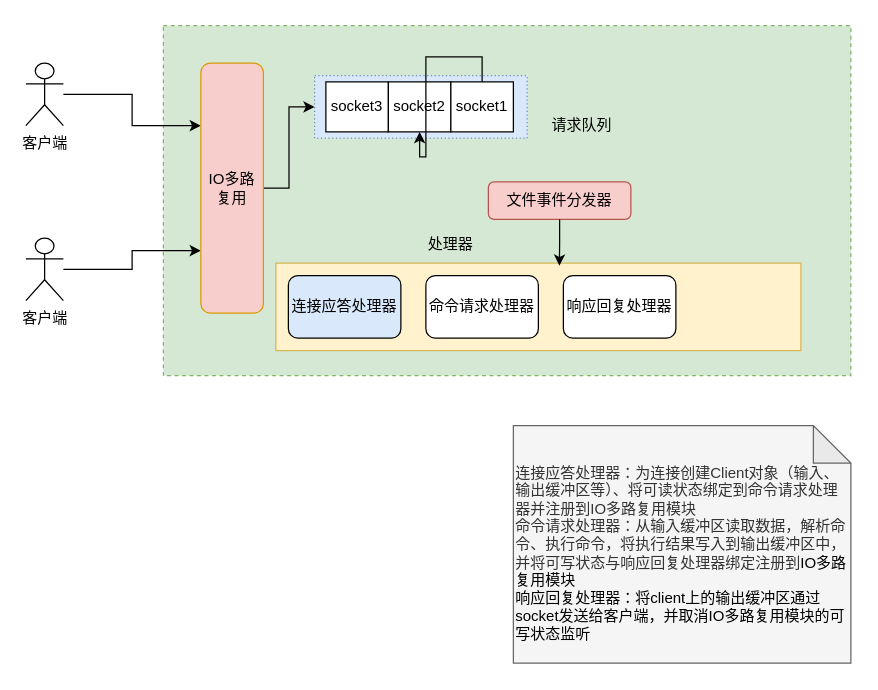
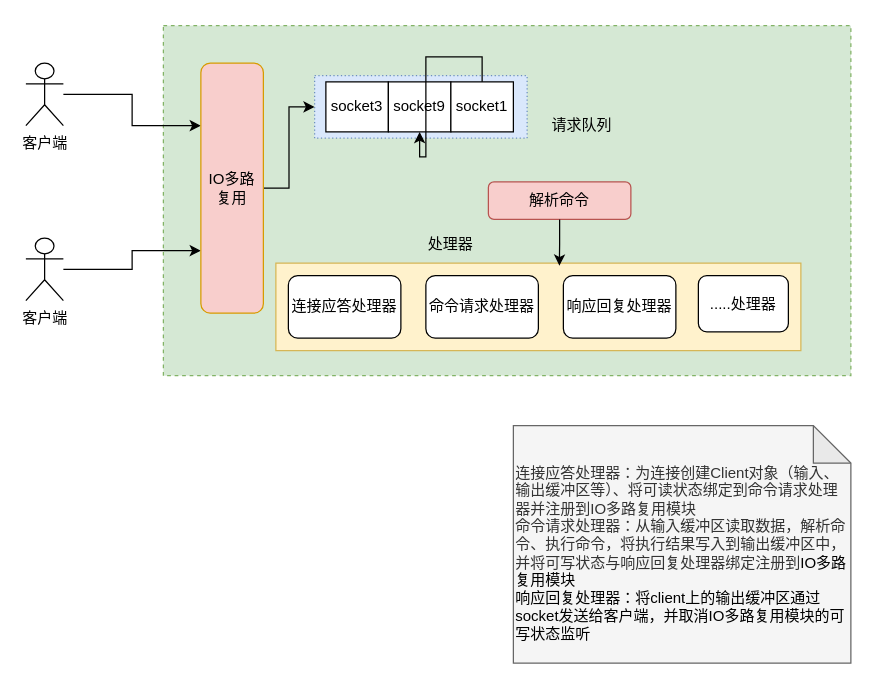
- <mxCell id="11" value="socket2" style="rounded=0;whiteSpace=wrap;html=1;" vertex="1" parent="1"><mxGeometry x="310" y="65" width="50" height="40" as="geometry" /></mxCell>
+ <mxCell id="11" value="socket9" style="rounded=0;whiteSpace=wrap;html=1;" vertex="1" parent="1"><mxGeometry x="310" y="65" width="50" height="40" as="geometry" /></mxCell>
- <mxCell id="15" value="文件事件分发器" style="rounded=1;whiteSpace=wrap;html=1;fillColor=#f8cecc;strokeColor=#b85450;" vertex="1" parent="1"><mxGeometry x="390" y="145" width="114" height="30" as="geometry" /></mxCell>
+ <mxCell id="15" value="解析命令" style="rounded=1;whiteSpace=wrap;html=1;fillColor=#f8cecc;strokeColor=#b85450;" vertex="1" parent="1"><mxGeometry x="390" y="145" width="114" height="30" as="geometry" /></mxCell>
+ <mxCell id="20" value=".....处理器" style="rounded=1;whiteSpace=wrap;html=1;" vertex="1" parent="1"><mxGeometry x="558" y="220" width="72" height="45" as="geometry" /></mxCell>
- <mxCell id="17" value="连接应答处理器" style="rounded=1;whiteSpace=wrap;html=1;fillColor=#dae8fc;" vertex="1" parent="1"><mxGeometry x="230" y="220" width="90" height="50" as="geometry" /></mxCell>
+ <mxCell id="17" value="连接应答处理器" style="rounded=1;whiteSpace=wrap;html=1;" vertex="1" parent="1"><mxGeometry x="230" y="220" width="90" height="50" as="geometry" /></mxCell>
